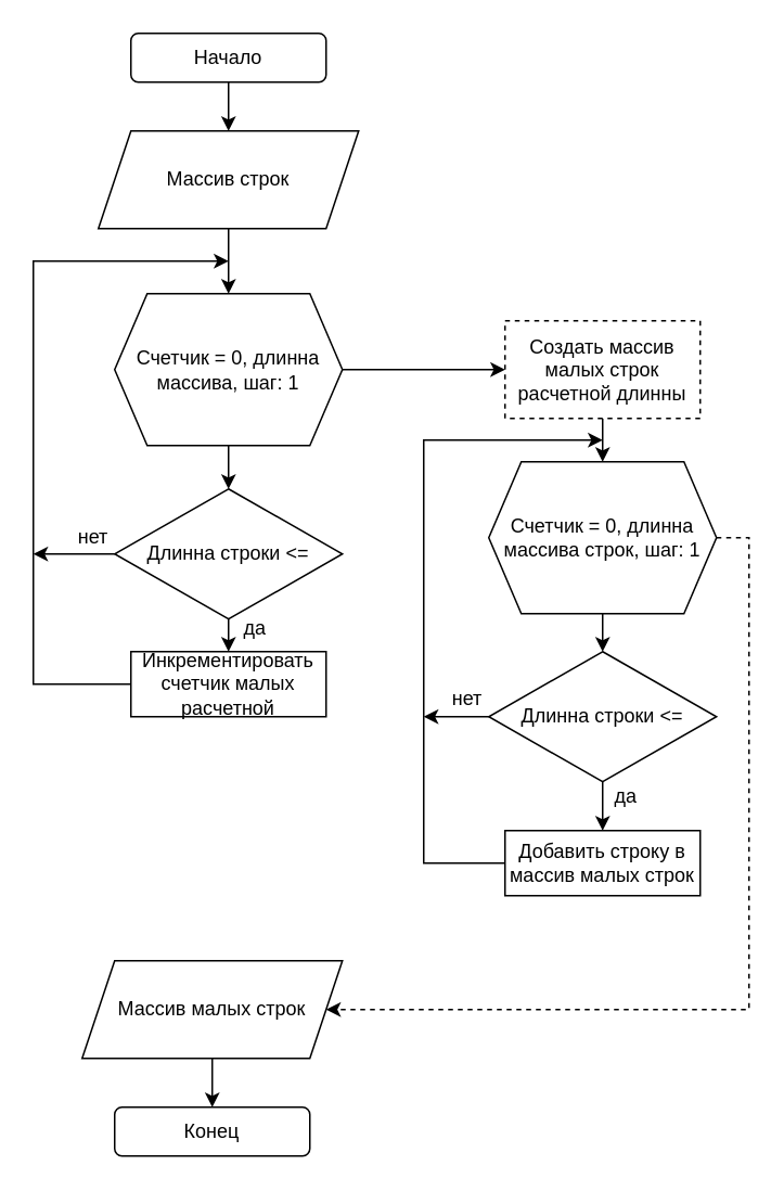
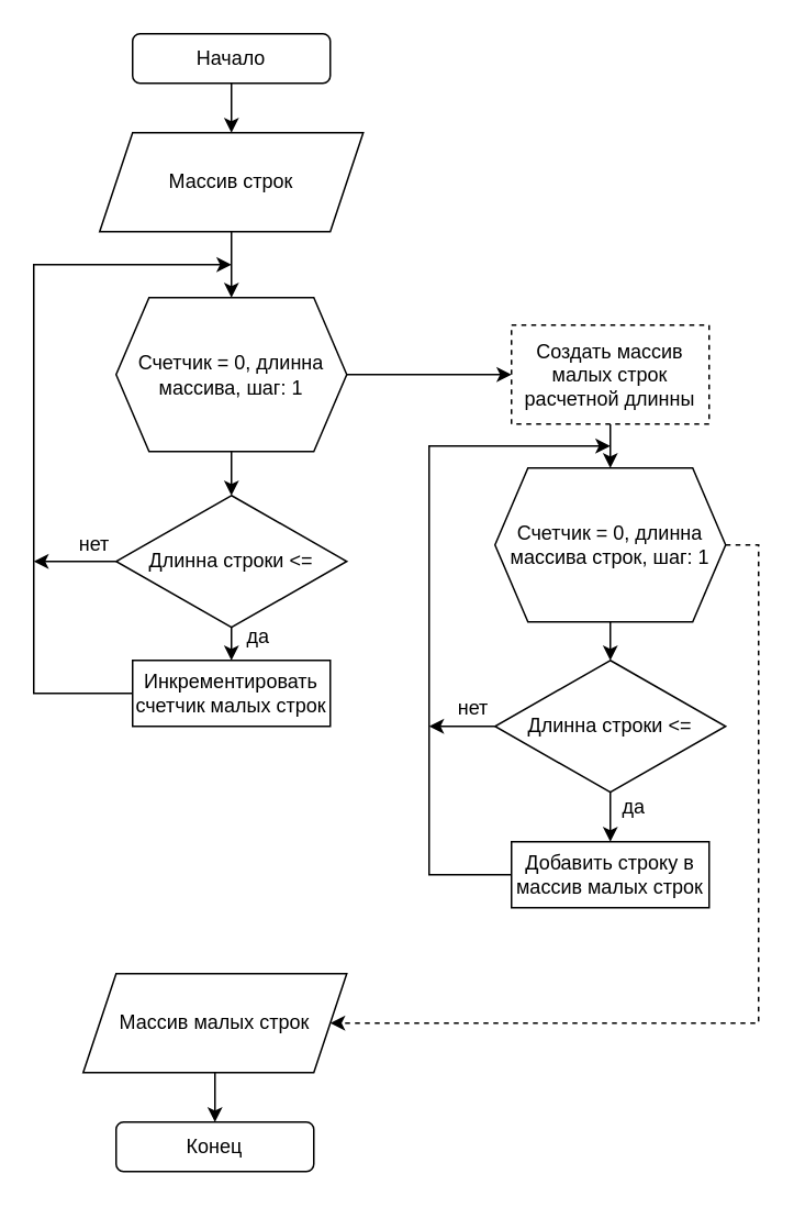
- <mxCell id="14" value="Инкрементировать счетчик малых расчетной" style="rounded=0;whiteSpace=wrap;html=1;" parent="1" vertex="1"><mxGeometry x="80" y="400" width="120" height="40" as="geometry" /></mxCell>
+ <mxCell id="14" value="Инкрементировать счетчик малых строк" style="rounded=0;whiteSpace=wrap;html=1;" parent="1" vertex="1"><mxGeometry x="80" y="400" width="120" height="40" as="geometry" /></mxCell>
